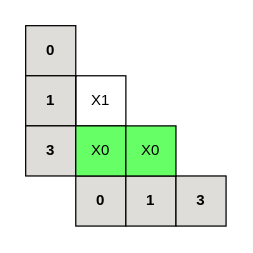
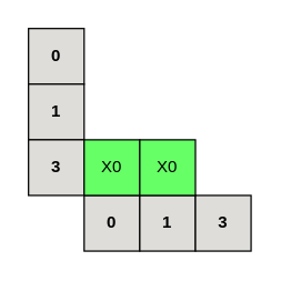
- <mxCell id="8" value="X1" style="whiteSpace=wrap;html=1;aspect=fixed;fillColor=none;" parent="1" vertex="1"><mxGeometry x="60" y="60" width="40" height="40" as="geometry" /></mxCell>
